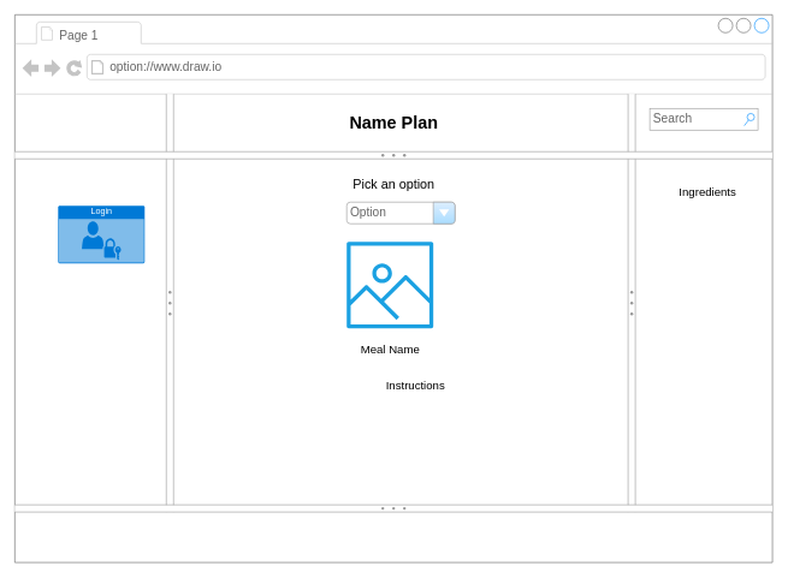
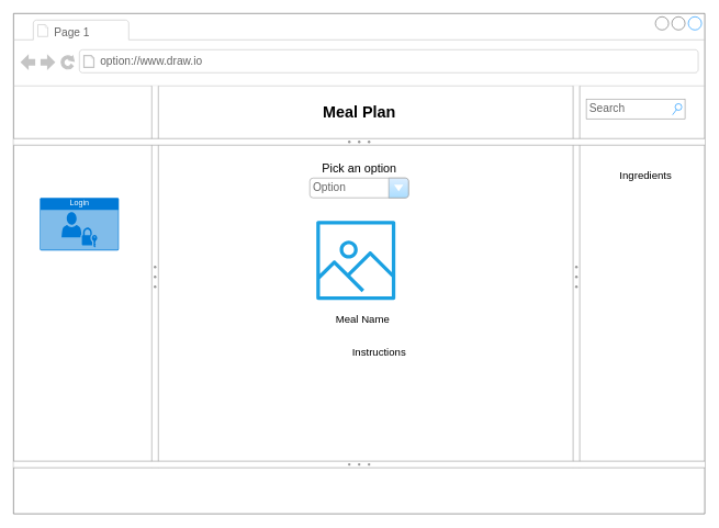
- <mxCell id="5" value="Search" style="strokeWidth=1;shadow=0;dashed=0;align=center;html=1;shape=mxgraph.mockup.forms.searchBox;strokeColor=#999999;mainText=;strokeColor2=#008cff;fontColor=#666666;fontSize=17;align=left;spacingLeft=3;" vertex="1" parent="2"><mxGeometry x="880" y="130" width="150" height="30" as="geometry" /></mxCell>
+ <mxCell id="5" value="Search" style="strokeWidth=1;shadow=0;dashed=0;align=center;html=1;shape=mxgraph.mockup.forms.searchBox;strokeColor=#999999;mainText=;strokeColor2=#008cff;fontColor=#666666;fontSize=17;align=left;spacingLeft=3;" vertex="1" parent="2"><mxGeometry x="870" y="130" width="150" height="30" as="geometry" /></mxCell>
- <mxCell id="7" value="Name Plan" style="text;strokeColor=none;fillColor=none;html=1;fontSize=24;fontStyle=1;verticalAlign=middle;align=center;" vertex="1" parent="2"><mxGeometry x="475" y="130" width="100" height="40" as="geometry" /></mxCell>
+ <mxCell id="7" value="Meal Plan" style="text;strokeColor=none;fillColor=none;html=1;fontSize=24;fontStyle=1;verticalAlign=middle;align=center;" vertex="1" parent="2"><mxGeometry x="475" y="130" width="100" height="40" as="geometry" /></mxCell>
- <mxCell id="6" value="Option" style="strokeWidth=1;shadow=0;dashed=0;align=center;html=1;shape=mxgraph.mockup.forms.comboBox;strokeColor=#999999;fillColor=#ddeeff;align=left;fillColor2=#aaddff;mainText=;fontColor=#666666;fontSize=17;spacingLeft=3;" vertex="1" parent="2"><mxGeometry x="460" y="260" width="150" height="30" as="geometry" /></mxCell>
+ <mxCell id="6" value="Option" style="strokeWidth=1;shadow=0;dashed=0;align=center;html=1;shape=mxgraph.mockup.forms.comboBox;strokeColor=#999999;fillColor=#ddeeff;align=left;fillColor2=#aaddff;mainText=;fontColor=#666666;fontSize=17;spacingLeft=3;" vertex="1" parent="2"><mxGeometry x="450" y="250" width="150" height="30" as="geometry" /></mxCell>
- <mxCell id="16" value="Login" style="html=1;strokeColor=none;fillColor=#0079D6;labelPosition=center;verticalLabelPosition=middle;verticalAlign=top;align=center;fontSize=12;outlineConnect=0;spacingTop=-6;fontColor=#FFFFFF;sketch=0;shape=mxgraph.sitemap.login;" vertex="1" parent="2"><mxGeometry x="60" y="265" width="120" height="80" as="geometry" /></mxCell>
+ <mxCell id="16" value="Login" style="html=1;strokeColor=none;fillColor=#0079D6;labelPosition=center;verticalLabelPosition=middle;verticalAlign=top;align=center;fontSize=12;outlineConnect=0;spacingTop=-6;fontColor=#FFFFFF;sketch=0;shape=mxgraph.sitemap.login;" vertex="1" parent="2"><mxGeometry x="40" y="280" width="120" height="80" as="geometry" /></mxCell>
- <mxCell id="13" value="&lt;font style=&quot;font-size: 16px;&quot;&gt;Meal Name&lt;/font&gt;" style="text;html=1;strokeColor=none;fillColor=none;align=center;verticalAlign=middle;whiteSpace=wrap;rounded=0;" vertex="1" parent="2"><mxGeometry x="438.75" y="450" width="162.5" height="30" as="geometry" /></mxCell>
+ <mxCell id="13" value="&lt;font style=&quot;font-size: 16px;&quot;&gt;Meal Name&lt;/font&gt;" style="text;html=1;strokeColor=none;fillColor=none;align=center;verticalAlign=middle;whiteSpace=wrap;rounded=0;" vertex="1" parent="2"><mxGeometry x="448.75" y="450" width="162.5" height="30" as="geometry" /></mxCell>
